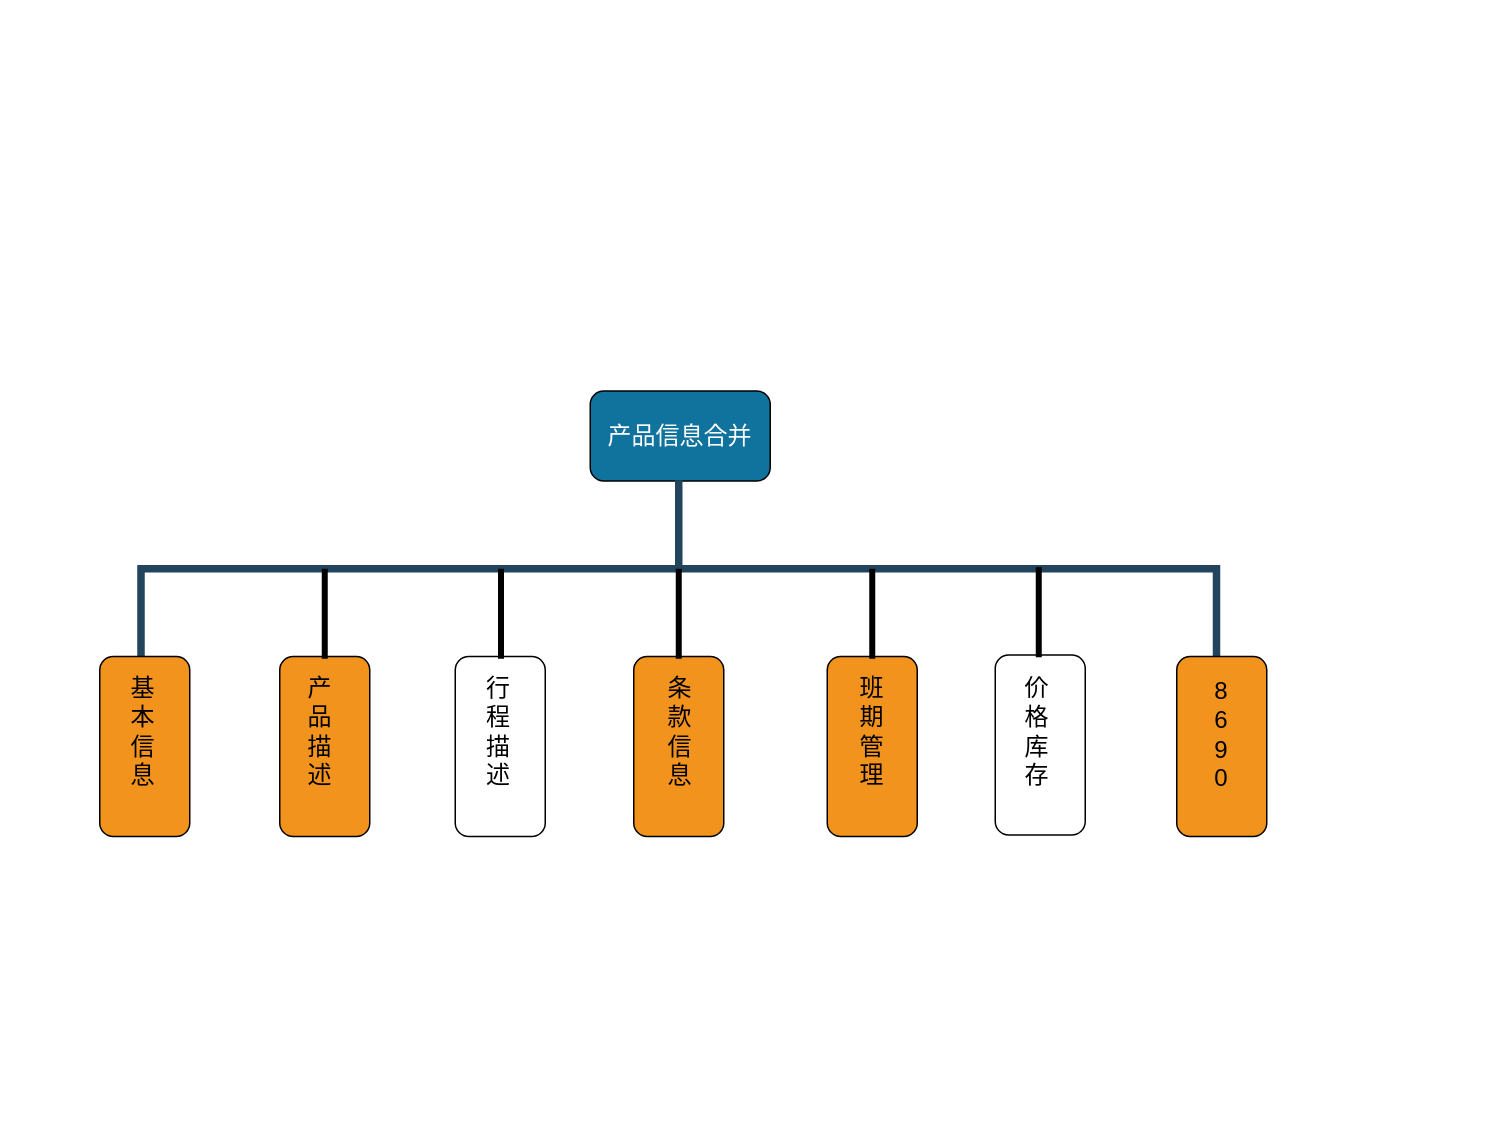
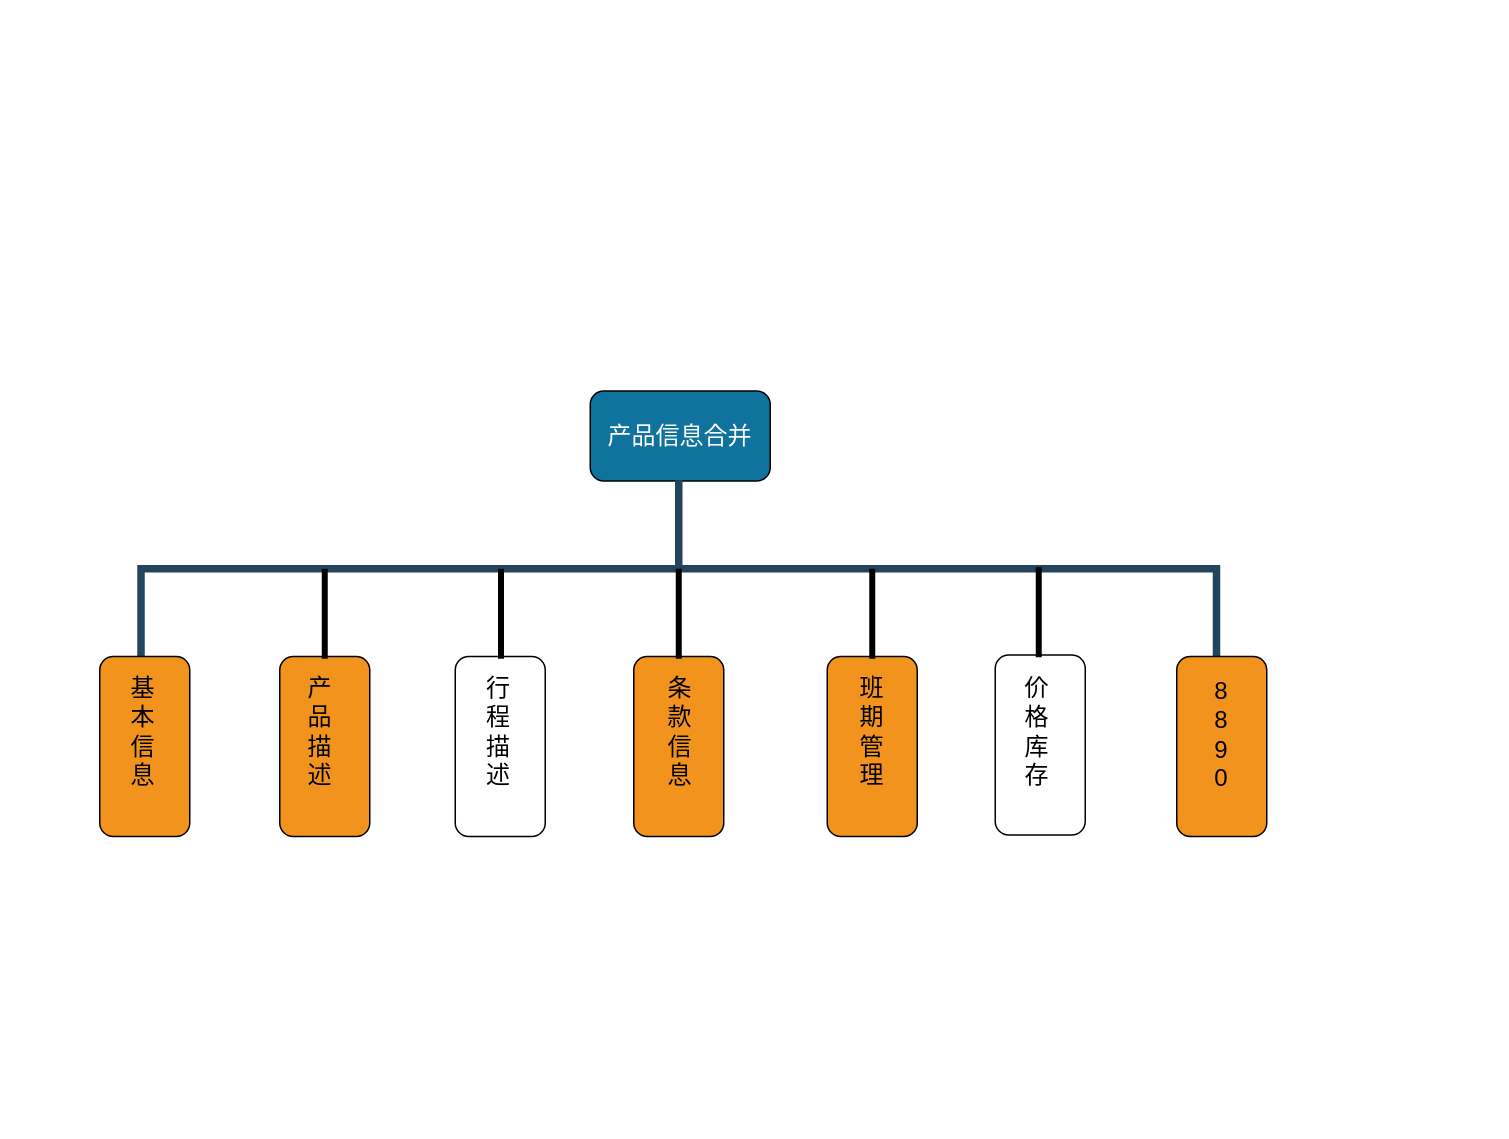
- <mxCell id="15" value="8&lt;br&gt;6&lt;br&gt;9&lt;br&gt;0&lt;br&gt;" style="text;html=1;strokeColor=none;fillColor=none;align=center;verticalAlign=middle;whiteSpace=wrap;rounded=0;fontSize=16;fontColor=#000000;direction=south;" vertex="1" parent="1"><mxGeometry x="804" y="414" width="20" height="150" as="geometry" /></mxCell>
+ <mxCell id="15" value="8&lt;br&gt;8&lt;br&gt;9&lt;br&gt;0&lt;br&gt;" style="text;html=1;strokeColor=none;fillColor=none;align=center;verticalAlign=middle;whiteSpace=wrap;rounded=0;fontSize=16;fontColor=#000000;direction=south;" vertex="1" parent="1"><mxGeometry x="804" y="414" width="20" height="150" as="geometry" /></mxCell>
